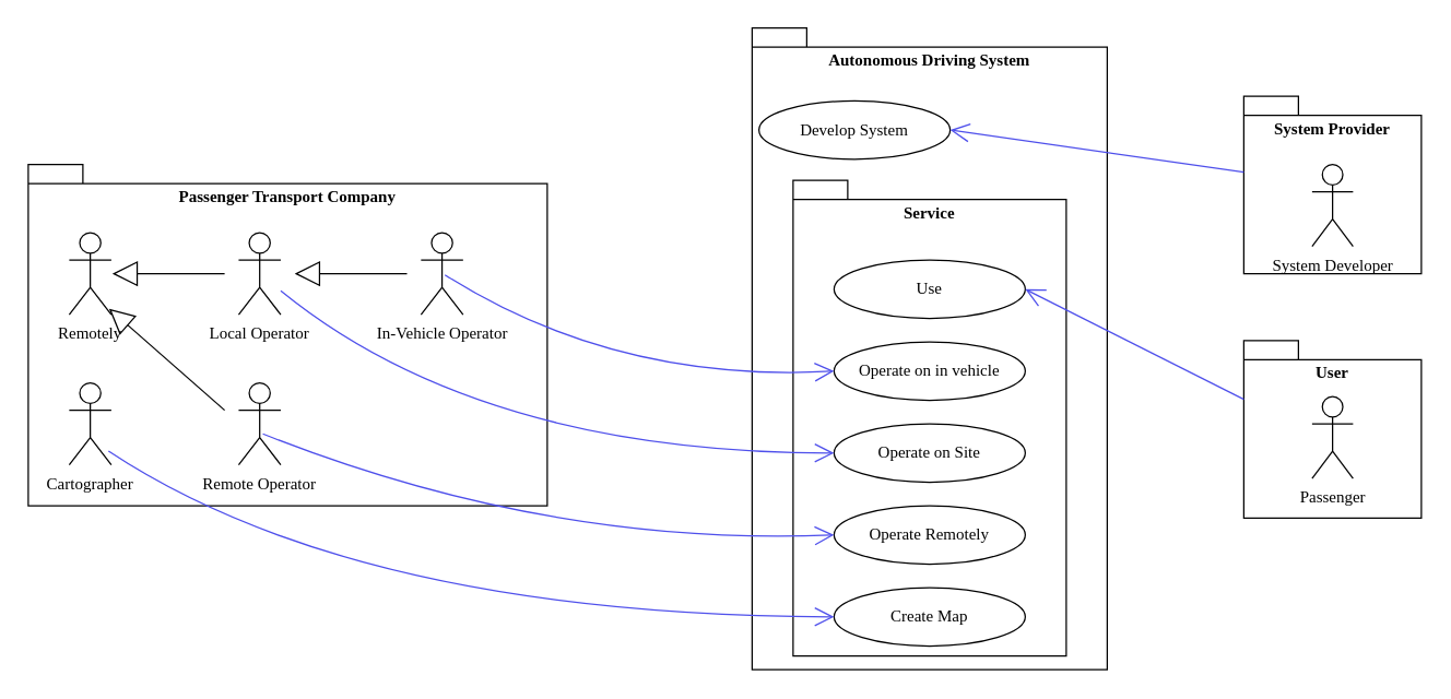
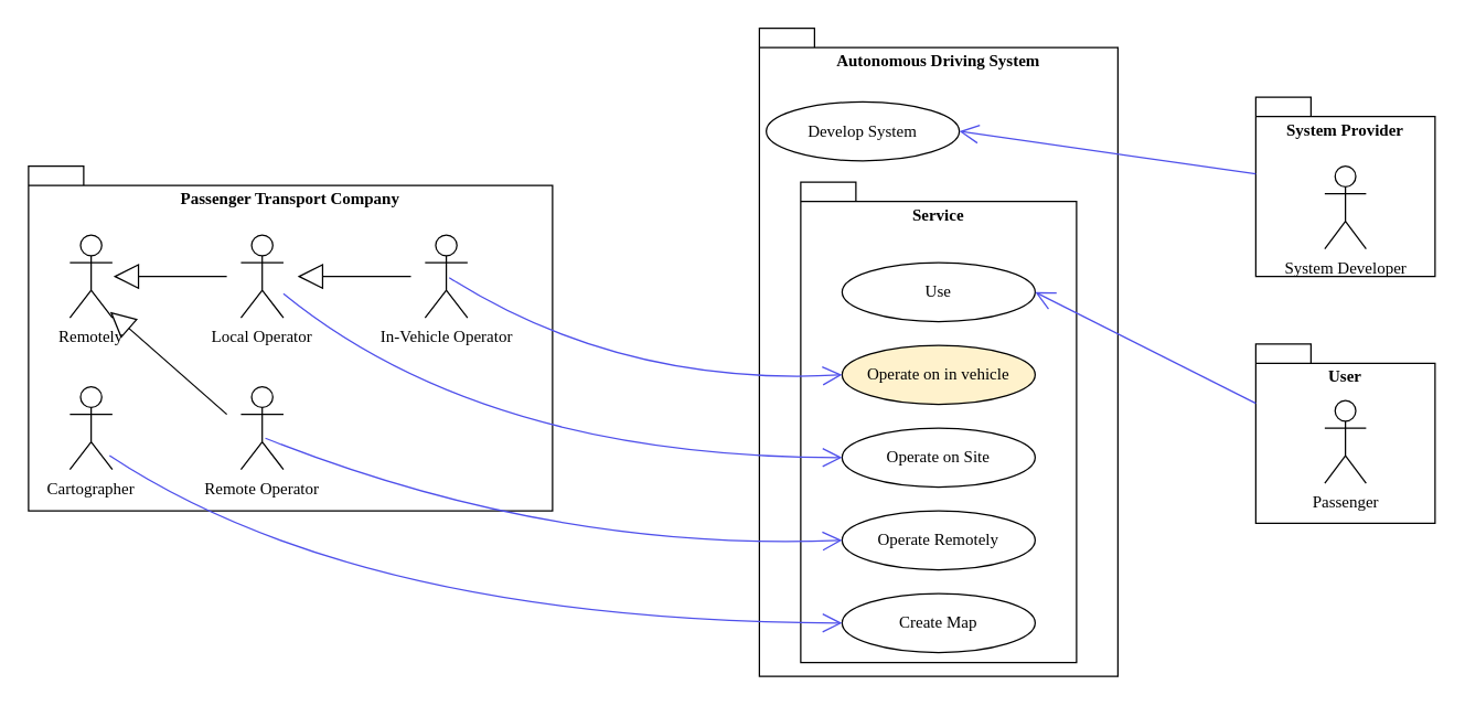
- <mxCell id="17" value="Operate on in vehicle" style="ellipse;whiteSpace=wrap;html=1;container=0;fontFamily=Prompt;" parent="12" vertex="1"><mxGeometry x="60" y="230.002" width="140" height="42.727" as="geometry" /></mxCell>
+ <mxCell id="17" value="Operate on in vehicle" style="ellipse;whiteSpace=wrap;html=1;container=0;fontFamily=Prompt;fillColor=#fff2cc;" parent="12" vertex="1"><mxGeometry x="60" y="230.002" width="140" height="42.727" as="geometry" /></mxCell>
